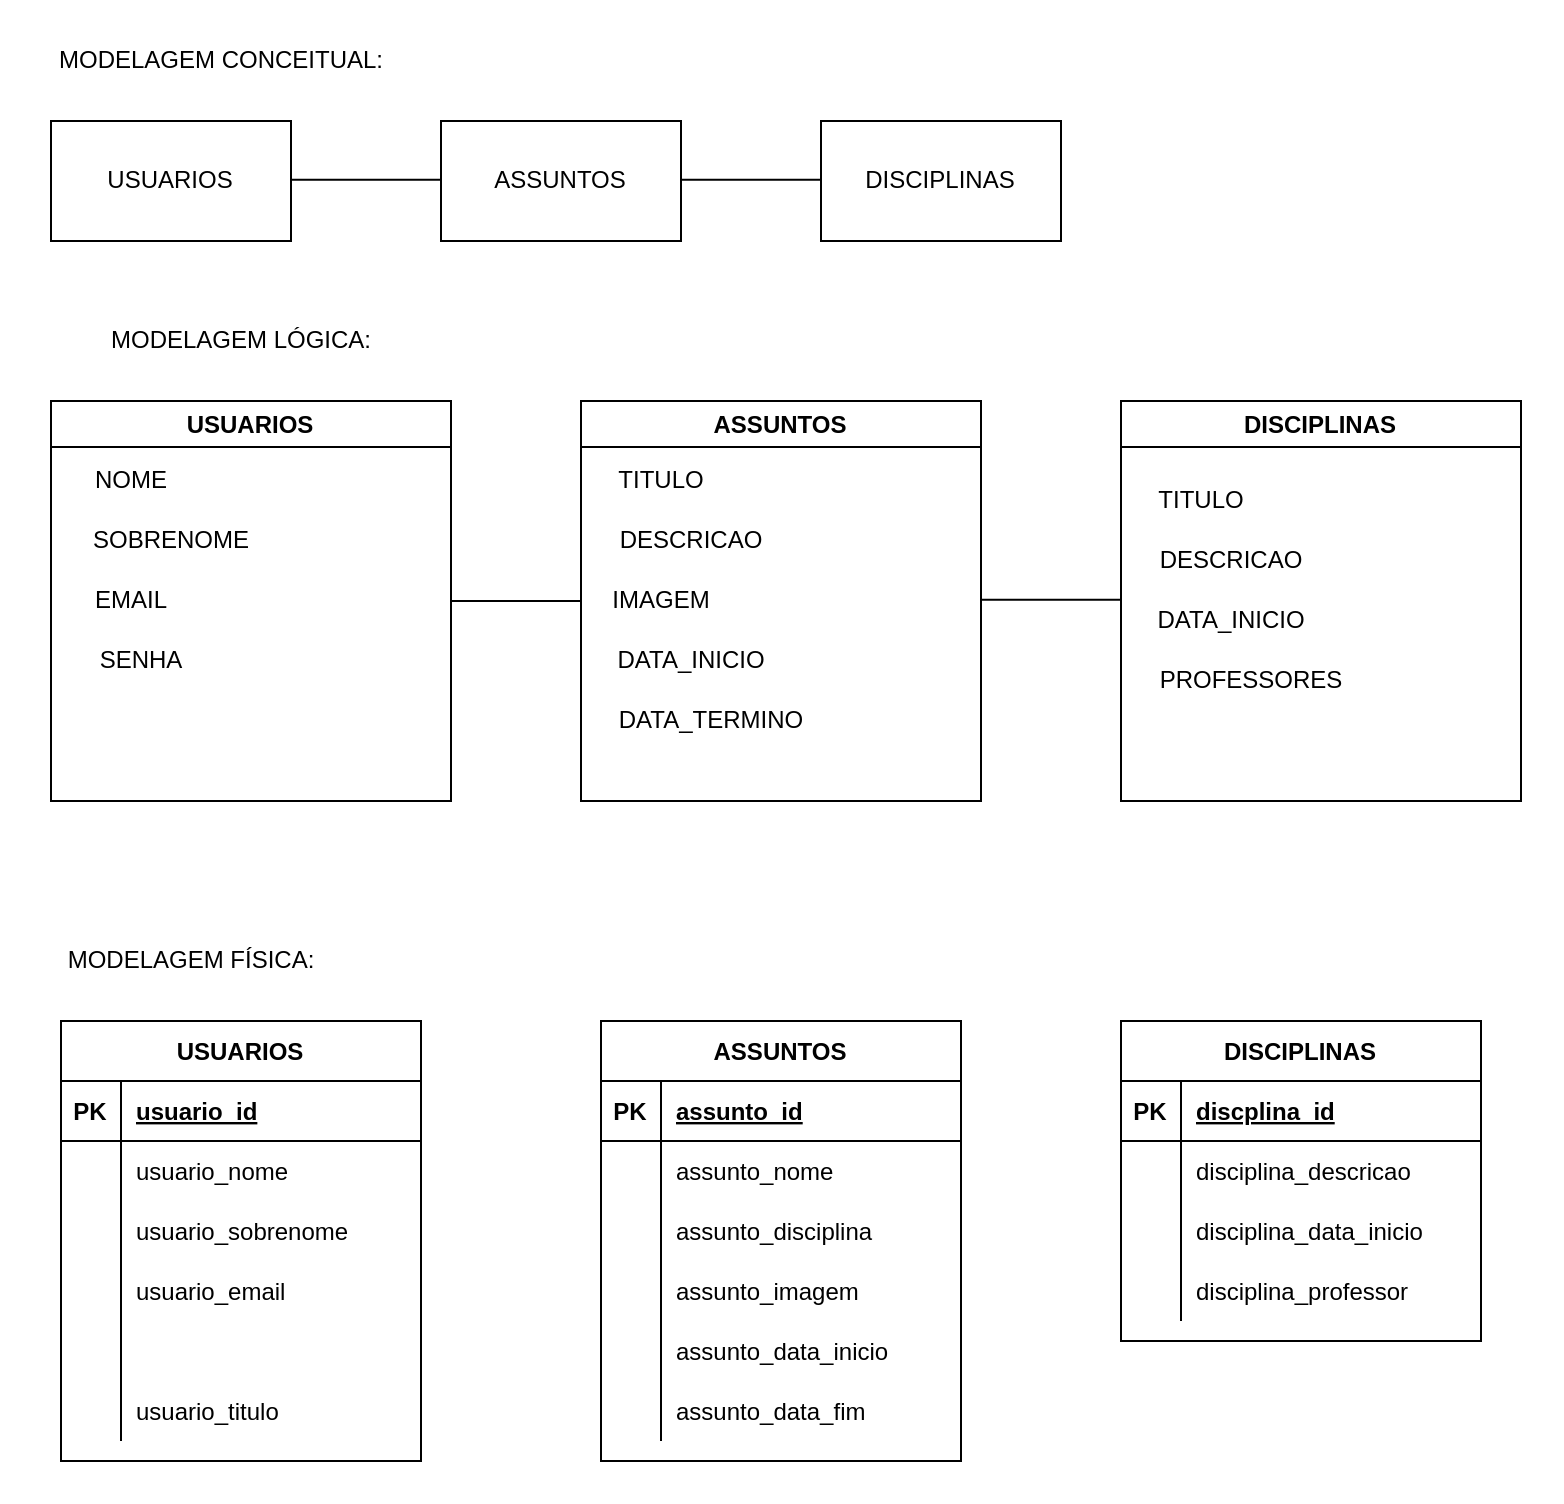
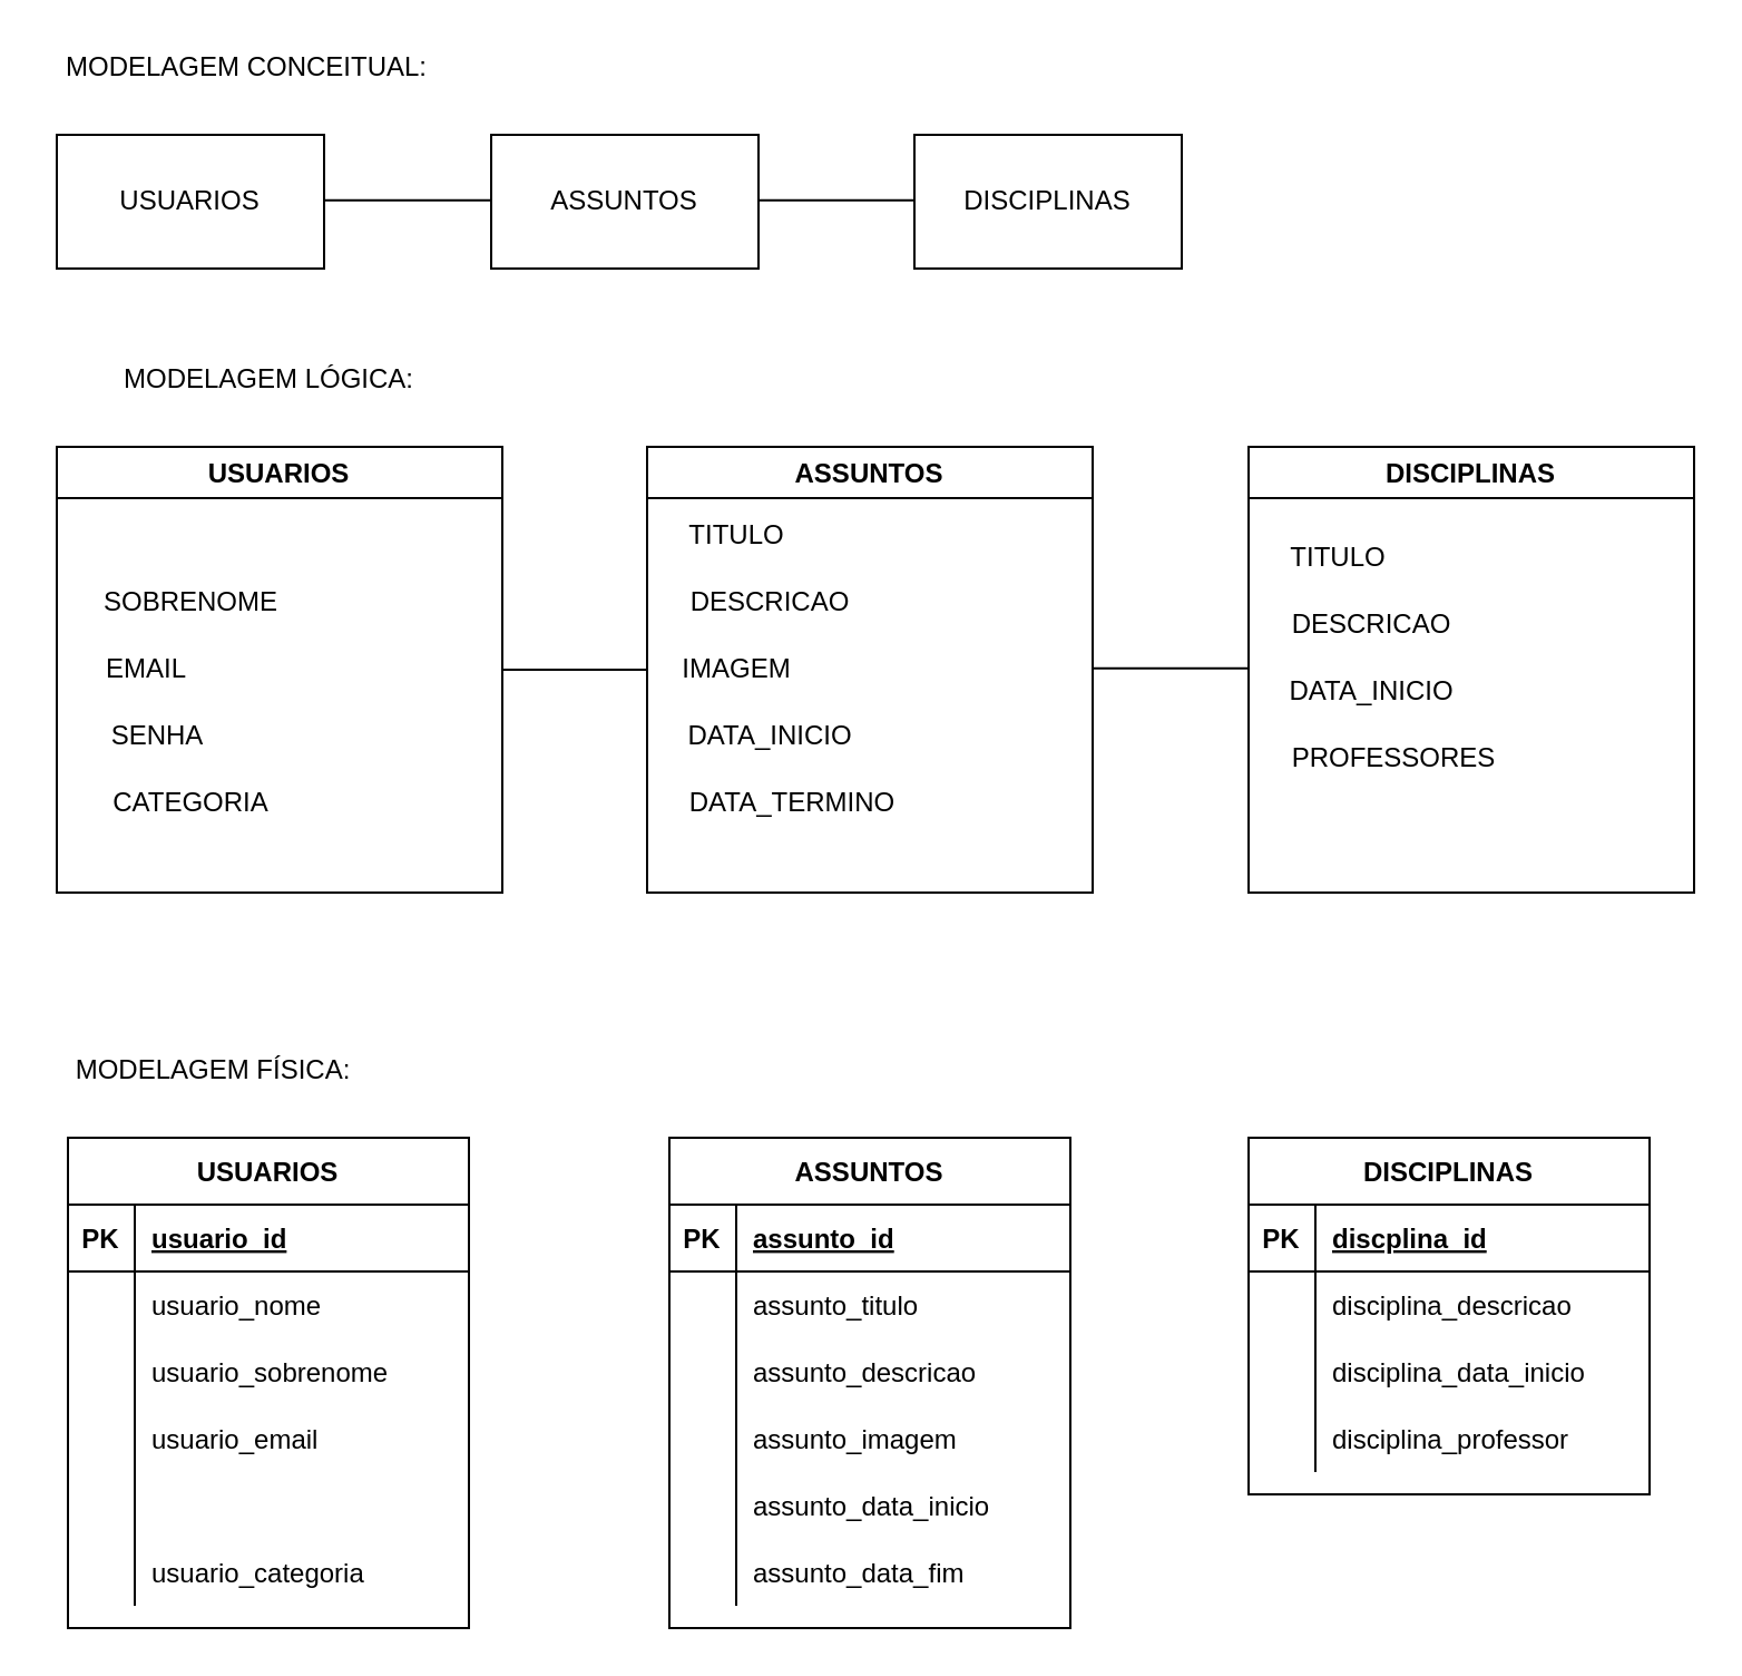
- <mxCell id="3" value="NOME" style="text;html=1;align=center;verticalAlign=middle;resizable=0;points=[];autosize=1;strokeColor=none;" parent="2" vertex="1"><mxGeometry x="15" y="30" width="50" height="20" as="geometry" /></mxCell>
+ <mxCell id="6" value="CATEGORIA" style="text;html=1;align=center;verticalAlign=middle;resizable=0;points=[];autosize=1;strokeColor=none;" parent="2" vertex="1"><mxGeometry x="15" y="150" width="90" height="20" as="geometry" /></mxCell>
- <mxCell id="52" value="assunto_nome" style="shape=partialRectangle;connectable=0;fillColor=none;top=0;left=0;bottom=0;right=0;align=left;spacingLeft=6;overflow=hidden;" parent="50" vertex="1"><mxGeometry x="30" width="150" height="30" as="geometry" /></mxCell>
+ <mxCell id="52" value="assunto_titulo" style="shape=partialRectangle;connectable=0;fillColor=none;top=0;left=0;bottom=0;right=0;align=left;spacingLeft=6;overflow=hidden;" parent="50" vertex="1"><mxGeometry x="30" width="150" height="30" as="geometry" /></mxCell>
- <mxCell id="55" value="assunto_disciplina" style="shape=partialRectangle;connectable=0;fillColor=none;top=0;left=0;bottom=0;right=0;align=left;spacingLeft=6;overflow=hidden;" parent="53" vertex="1"><mxGeometry x="30" width="150" height="30" as="geometry" /></mxCell>
+ <mxCell id="55" value="assunto_descricao" style="shape=partialRectangle;connectable=0;fillColor=none;top=0;left=0;bottom=0;right=0;align=left;spacingLeft=6;overflow=hidden;" parent="53" vertex="1"><mxGeometry x="30" width="150" height="30" as="geometry" /></mxCell>
- <mxCell id="45" value="usuario_titulo" style="shape=partialRectangle;connectable=0;fillColor=none;top=0;left=0;bottom=0;right=0;align=left;spacingLeft=6;overflow=hidden;" parent="43" vertex="1"><mxGeometry x="30" width="150" height="30" as="geometry" /></mxCell>
+ <mxCell id="45" value="usuario_categoria" style="shape=partialRectangle;connectable=0;fillColor=none;top=0;left=0;bottom=0;right=0;align=left;spacingLeft=6;overflow=hidden;" parent="43" vertex="1"><mxGeometry x="30" width="150" height="30" as="geometry" /></mxCell>
